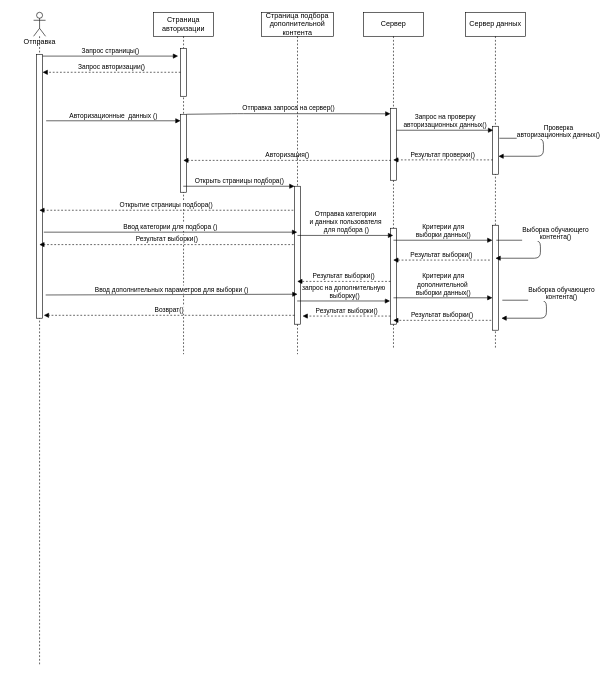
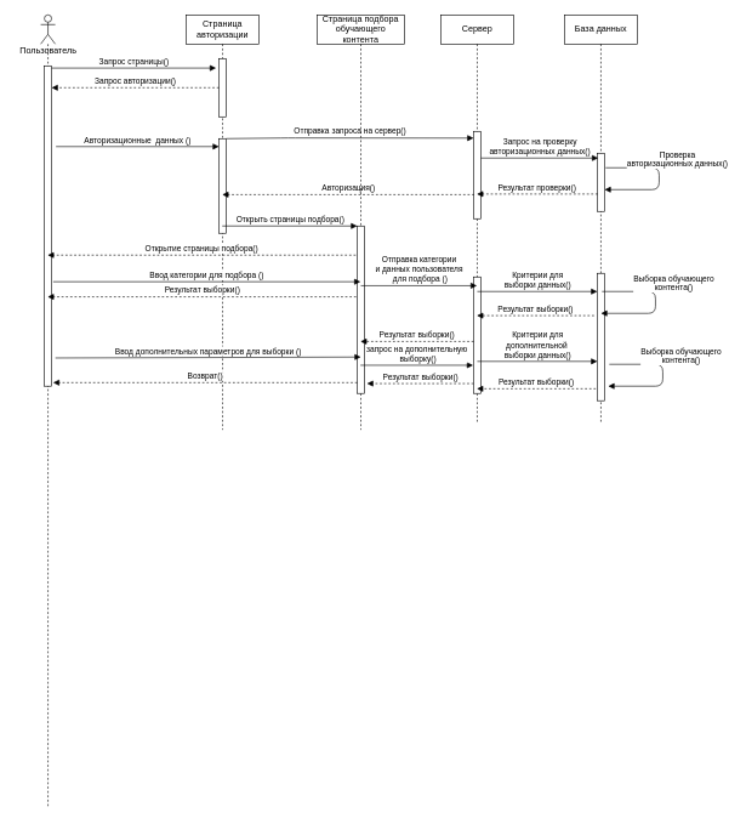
- <mxCell id="22" value="Страница подбора дополнительной контента" style="shape=umlLifeline;perimeter=lifelinePerimeter;whiteSpace=wrap;html=1;container=1;collapsible=0;recursiveResize=0;outlineConnect=0;" vertex="1" parent="1"><mxGeometry x="435" y="20" width="120" height="570" as="geometry" /></mxCell>
+ <mxCell id="22" value="Страница подбора обучающего контента" style="shape=umlLifeline;perimeter=lifelinePerimeter;whiteSpace=wrap;html=1;container=1;collapsible=0;recursiveResize=0;outlineConnect=0;" vertex="1" parent="1"><mxGeometry x="435" y="20" width="120" height="570" as="geometry" /></mxCell>
- <mxCell id="10" value="Сервер данных" style="shape=umlLifeline;perimeter=lifelinePerimeter;whiteSpace=wrap;html=1;container=1;collapsible=0;recursiveResize=0;outlineConnect=0;" parent="1" vertex="1"><mxGeometry x="775" y="20" width="100" height="560" as="geometry" /></mxCell>
+ <mxCell id="10" value="База данных" style="shape=umlLifeline;perimeter=lifelinePerimeter;whiteSpace=wrap;html=1;container=1;collapsible=0;recursiveResize=0;outlineConnect=0;" parent="1" vertex="1"><mxGeometry x="775" y="20" width="100" height="560" as="geometry" /></mxCell>
- <mxCell id="39" value="Отправка" style="text;html=1;align=center;verticalAlign=middle;resizable=0;points=[];autosize=1;strokeColor=none;" vertex="1" parent="1"><mxGeometry x="20" y="60" width="90" height="20" as="geometry" /></mxCell>
+ <mxCell id="39" value="Пользователь" style="text;html=1;align=center;verticalAlign=middle;resizable=0;points=[];autosize=1;strokeColor=none;" vertex="1" parent="1"><mxGeometry x="20" y="60" width="90" height="20" as="geometry" /></mxCell>
